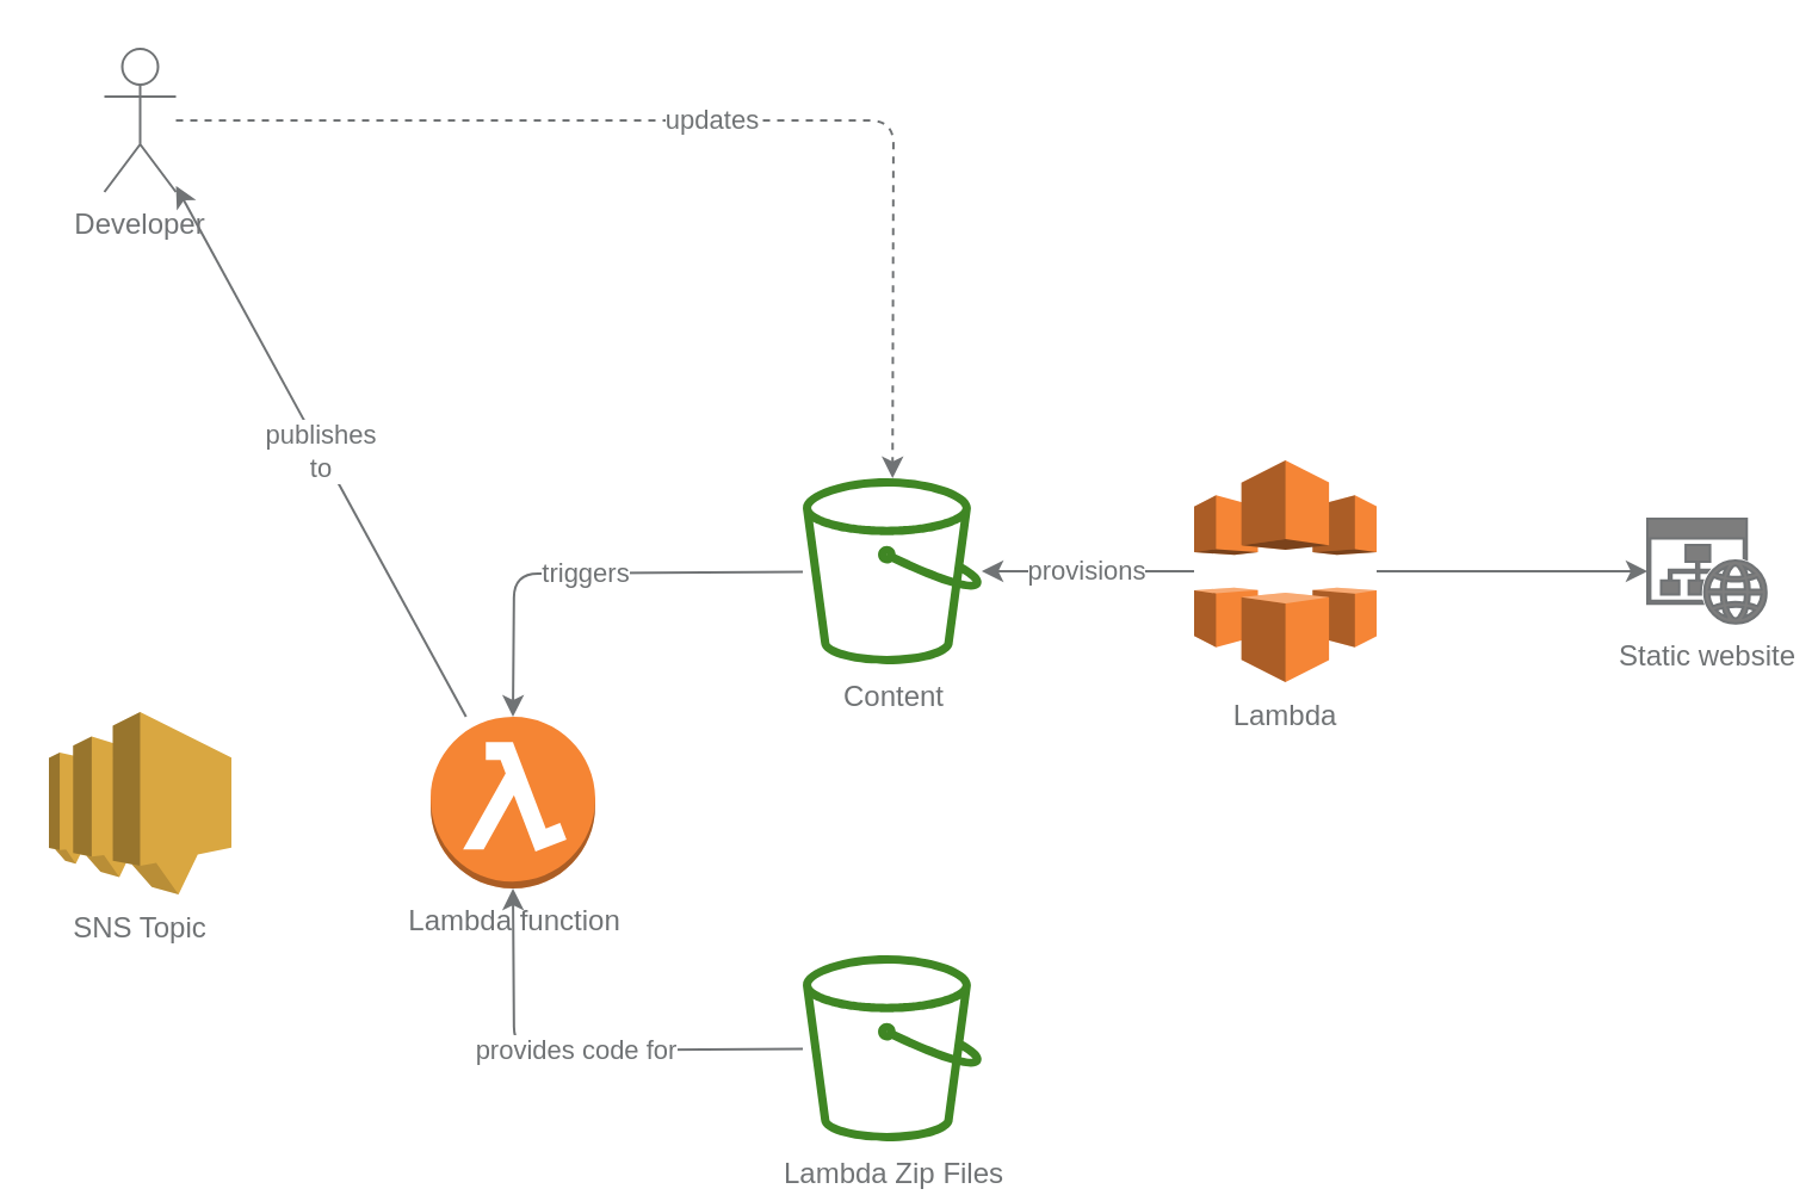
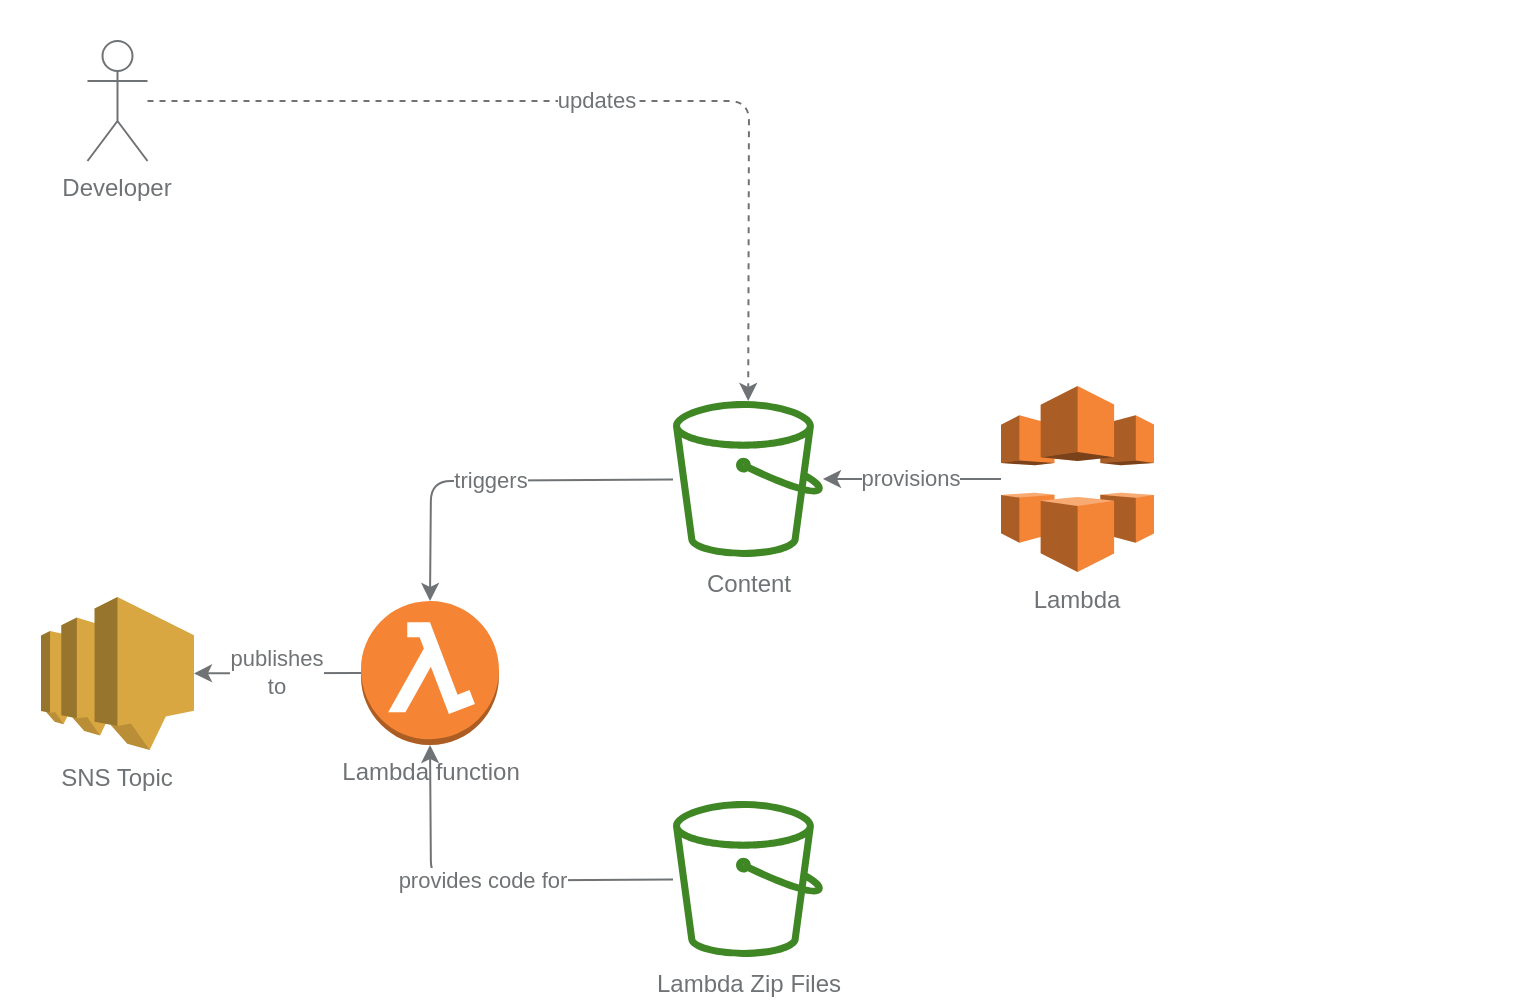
- <mxCell id="9" value="publishes&lt;br&gt;to" style="edgeStyle=none;html=1;strokeColor=#707375;fontColor=#707375;" parent="1" source="10" target="13" edge="1"><mxGeometry relative="1" as="geometry" /></mxCell>
+ <mxCell id="9" value="publishes&lt;br&gt;to" style="edgeStyle=none;html=1;strokeColor=#707375;fontColor=#707375;" parent="1" source="10" target="11" edge="1"><mxGeometry relative="1" as="geometry" /></mxCell>
- <mxCell id="7" style="edgeStyle=none;html=1;entryX=0;entryY=0.5;entryDx=0;entryDy=0;entryPerimeter=0;strokeColor=#707375;fontColor=#707375;" parent="1" source="8" target="14" edge="1"><mxGeometry relative="1" as="geometry" /></mxCell>
- <mxCell id="14" value="Static website" style="sketch=0;aspect=fixed;pointerEvents=1;shadow=0;dashed=0;html=1;strokeColor=#707375;labelPosition=center;verticalLabelPosition=bottom;verticalAlign=top;align=center;shape=mxgraph.mscae.enterprise.website_generic;fillColor=#7D7D7D;fontColor=#707375;" parent="1" vertex="1"><mxGeometry x="690" y="217" width="50" height="44" as="geometry" /></mxCell>
